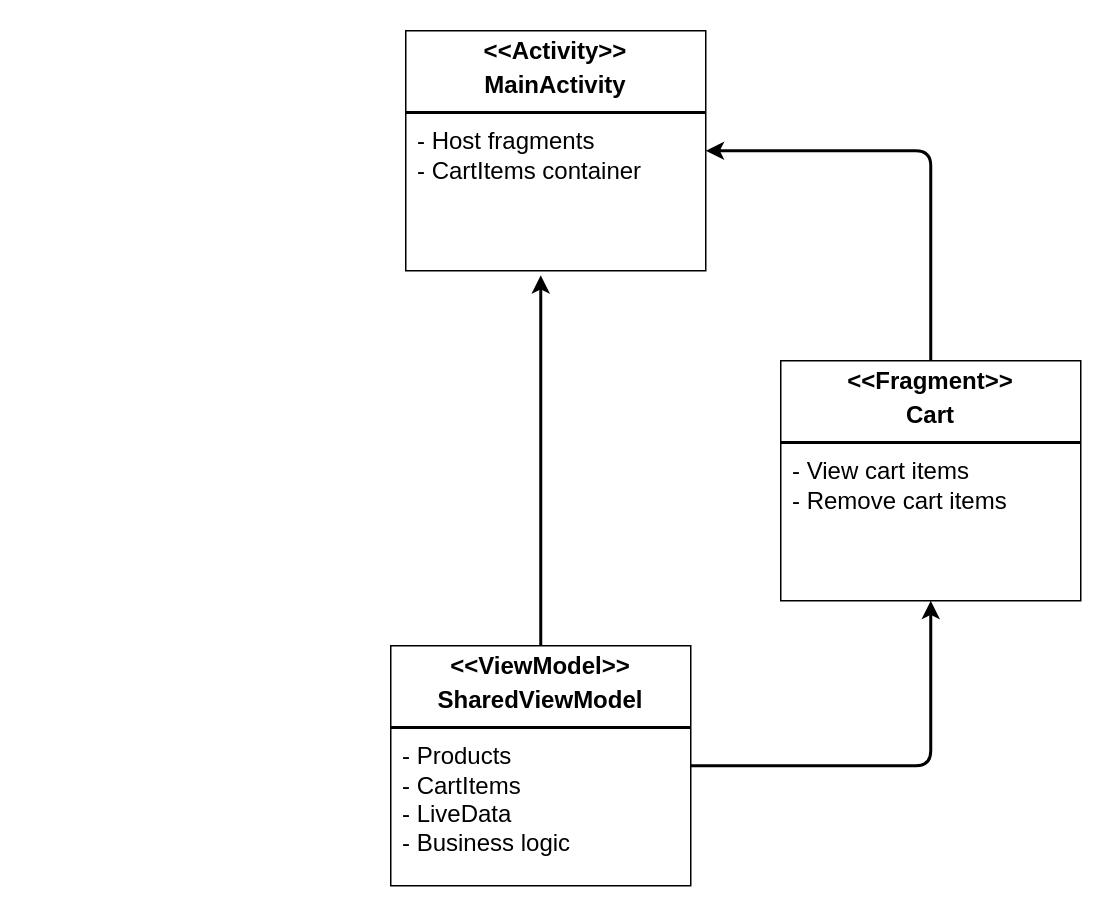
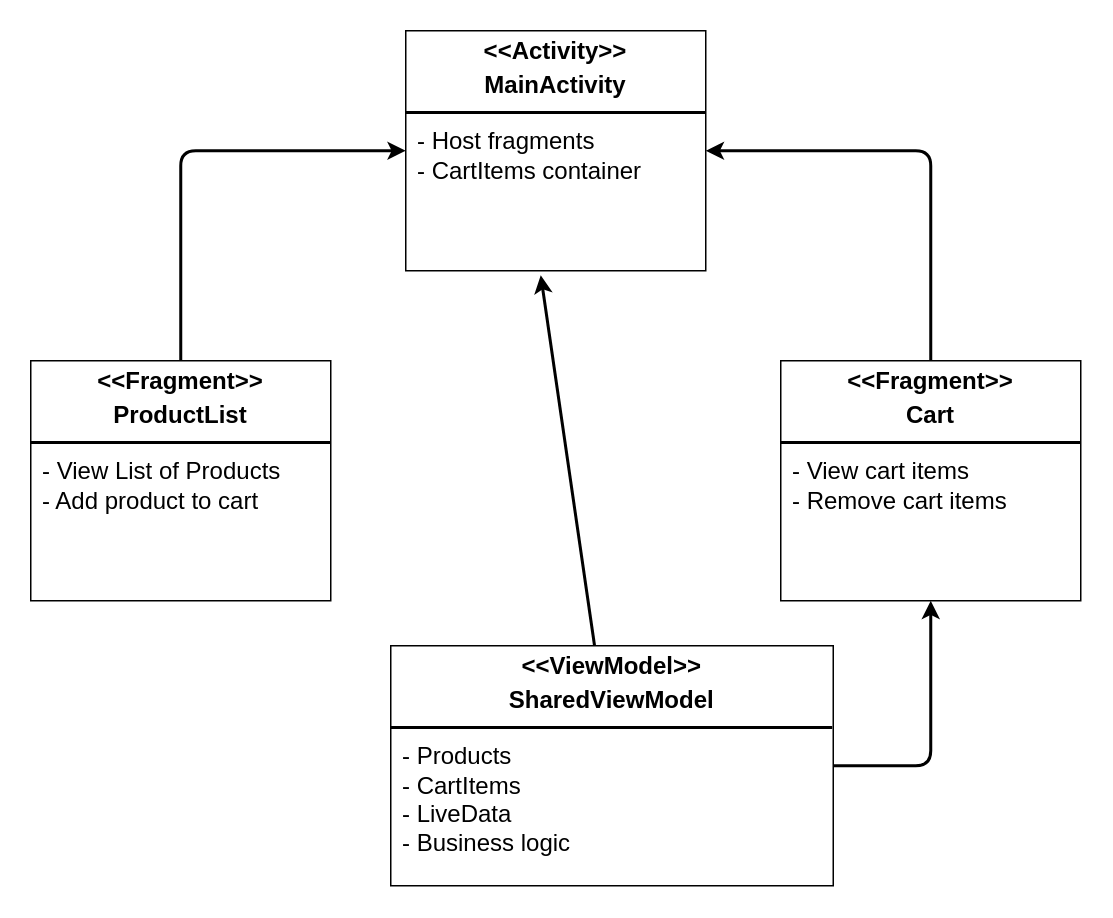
+ <mxCell id="2" style="edgeStyle=none;html=1;entryX=0;entryY=0.5;entryDx=0;entryDy=0;strokeWidth=2;" edge="1" parent="1" source="3" target="8"><mxGeometry relative="1" as="geometry"><Array as="points"><mxPoint x="120" y="100" /></Array></mxGeometry></mxCell>
+ <mxCell id="3" value="&lt;p style=&quot;margin: 4px 0px 0px; text-align: center;&quot;&gt;&lt;b style=&quot;&quot;&gt;&amp;lt;&amp;lt;Fragment&amp;gt;&amp;gt;&lt;/b&gt;&lt;/p&gt;&lt;p style=&quot;margin: 4px 0px 0px; text-align: center;&quot;&gt;&lt;b&gt;ProductList&lt;/b&gt;&lt;/p&gt;&lt;hr style=&quot;border-style:solid;&quot;&gt;&lt;p style=&quot;margin:0px;margin-left:8px;&quot;&gt;- View List of Products&lt;br&gt;- Add product to cart&lt;br&gt;&lt;br&gt;&lt;/p&gt;" style="verticalAlign=top;align=left;overflow=fill;html=1;whiteSpace=wrap;fontSize=16;" vertex="1" parent="1"><mxGeometry x="20" y="240" width="200" height="160" as="geometry" /></mxCell>
- <mxCell id="5" value="&lt;p style=&quot;margin: 4px 0px 0px; text-align: center;&quot;&gt;&lt;b style=&quot;&quot;&gt;&amp;lt;&amp;lt;ViewModel&amp;gt;&amp;gt;&lt;/b&gt;&lt;/p&gt;&lt;p style=&quot;margin: 4px 0px 0px; text-align: center;&quot;&gt;&lt;b&gt;SharedViewModel&lt;/b&gt;&lt;/p&gt;&lt;hr style=&quot;border-style:solid;&quot;&gt;&lt;p style=&quot;margin:0px;margin-left:8px;&quot;&gt;- Products&lt;br&gt;- CartItems&lt;/p&gt;&lt;p style=&quot;margin:0px;margin-left:8px;&quot;&gt;- LiveData&lt;/p&gt;&lt;p style=&quot;margin:0px;margin-left:8px;&quot;&gt;- Business logic&lt;br&gt;&lt;br&gt;&lt;/p&gt;" style="verticalAlign=top;align=left;overflow=fill;html=1;whiteSpace=wrap;fontSize=16;" vertex="1" parent="1"><mxGeometry x="260" y="430" width="200" height="160" as="geometry" /></mxCell>
+ <mxCell id="5" value="&lt;p style=&quot;margin: 4px 0px 0px; text-align: center;&quot;&gt;&lt;b style=&quot;&quot;&gt;&amp;lt;&amp;lt;ViewModel&amp;gt;&amp;gt;&lt;/b&gt;&lt;/p&gt;&lt;p style=&quot;margin: 4px 0px 0px; text-align: center;&quot;&gt;&lt;b&gt;SharedViewModel&lt;/b&gt;&lt;/p&gt;&lt;hr style=&quot;border-style:solid;&quot;&gt;&lt;p style=&quot;margin:0px;margin-left:8px;&quot;&gt;- Products&lt;br&gt;- CartItems&lt;/p&gt;&lt;p style=&quot;margin:0px;margin-left:8px;&quot;&gt;- LiveData&lt;/p&gt;&lt;p style=&quot;margin:0px;margin-left:8px;&quot;&gt;- Business logic&lt;br&gt;&lt;br&gt;&lt;/p&gt;" style="verticalAlign=top;align=left;overflow=fill;html=1;whiteSpace=wrap;fontSize=16;" vertex="1" parent="1"><mxGeometry x="260" y="430" width="295" height="160" as="geometry" /></mxCell>
